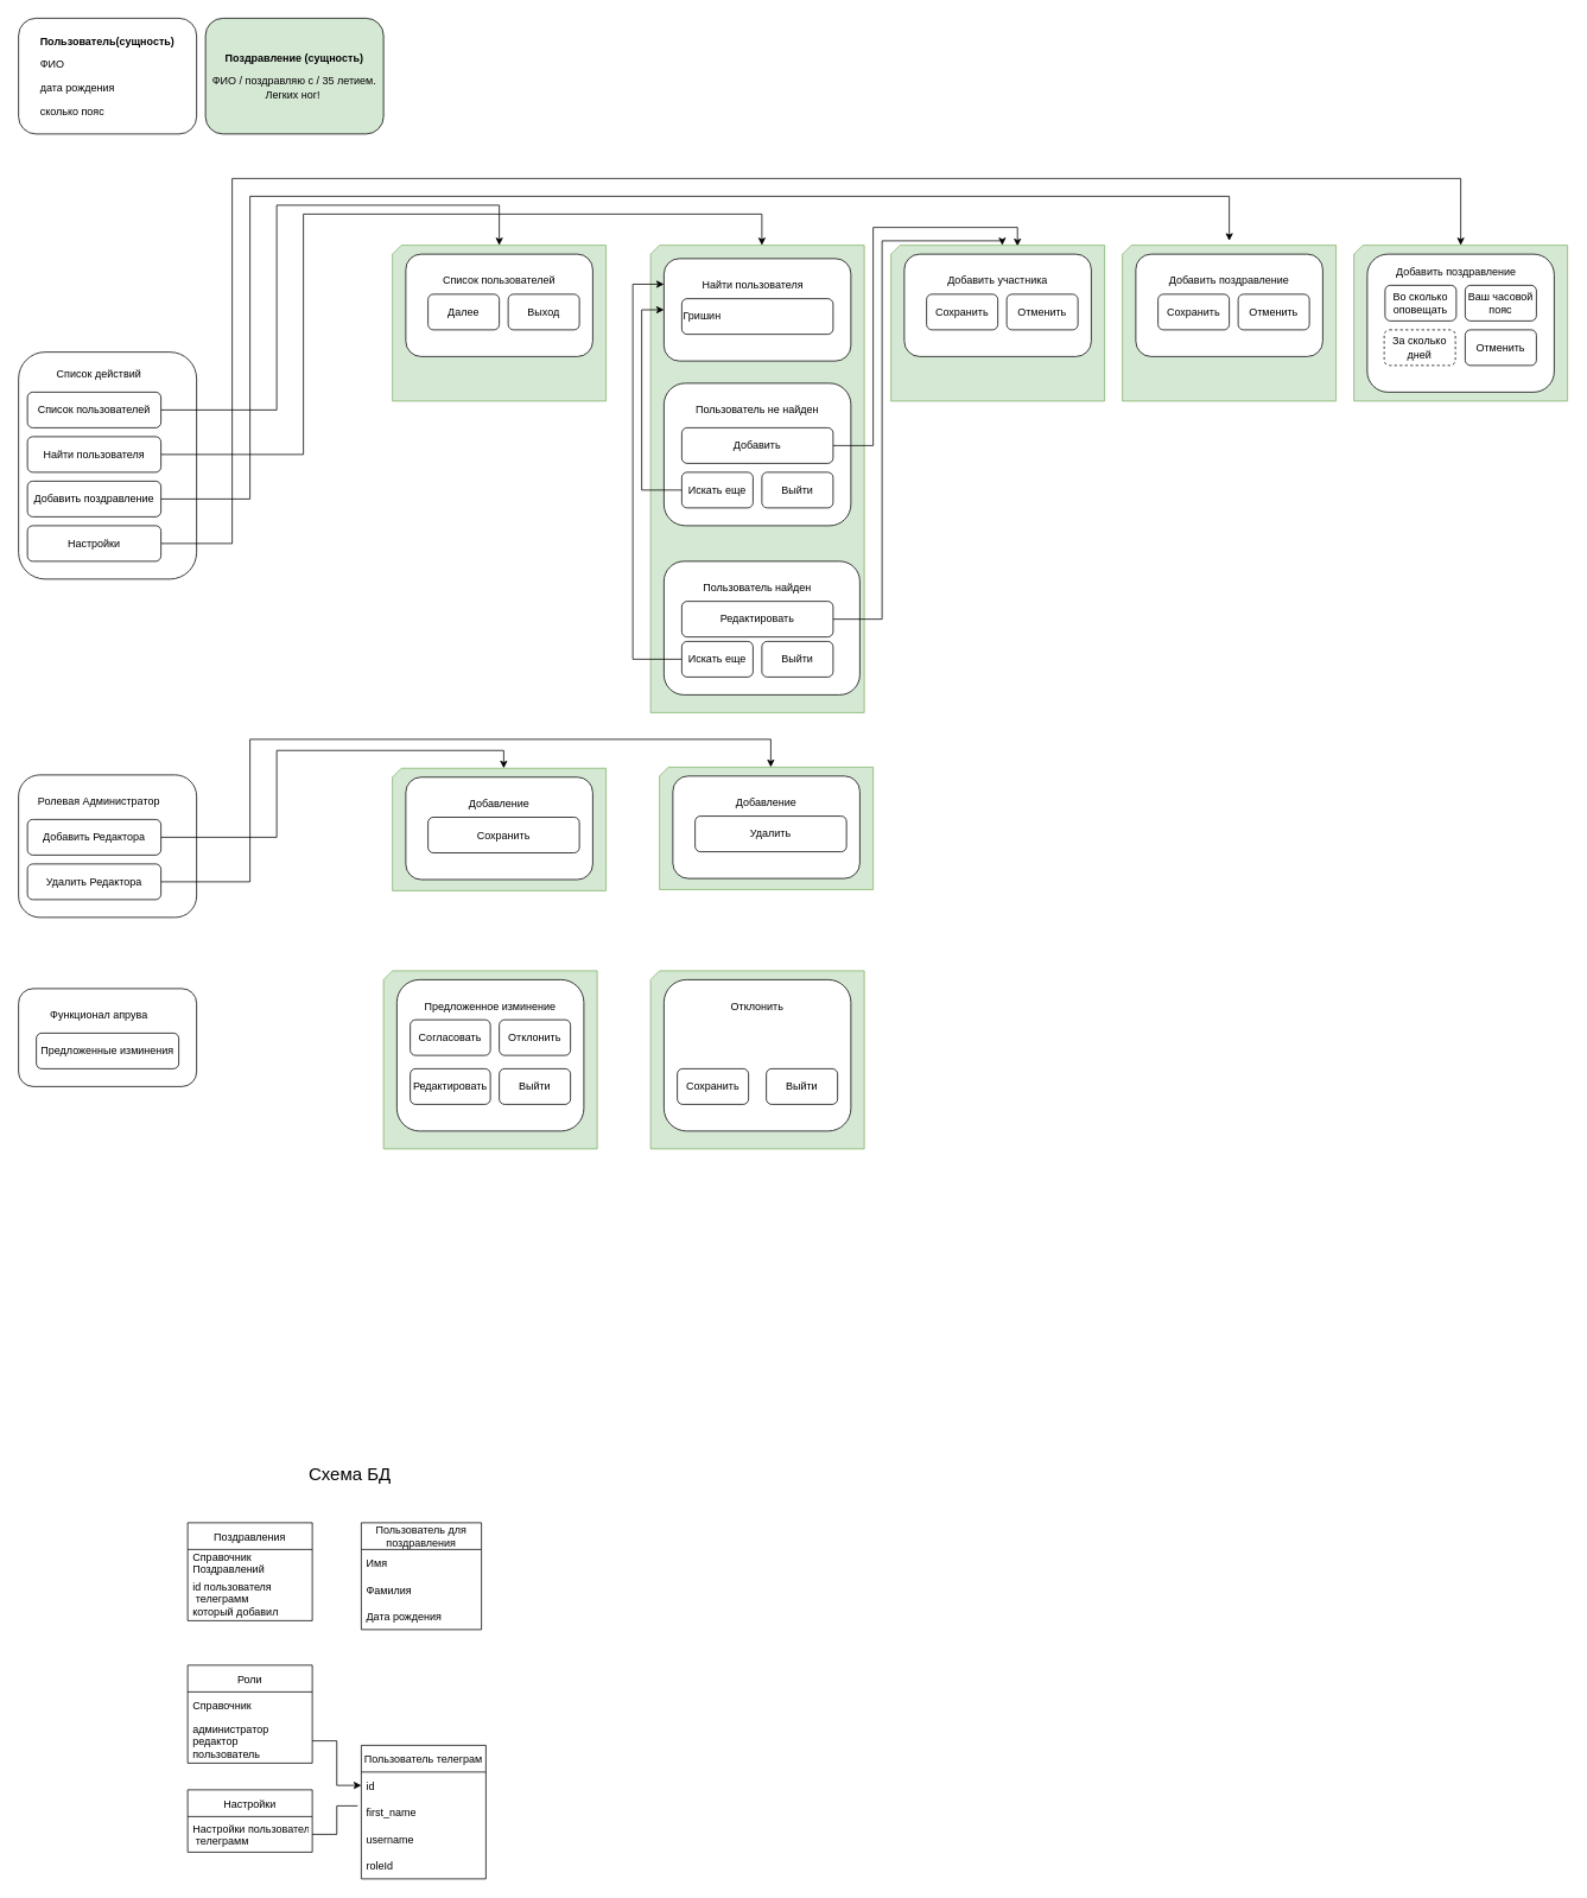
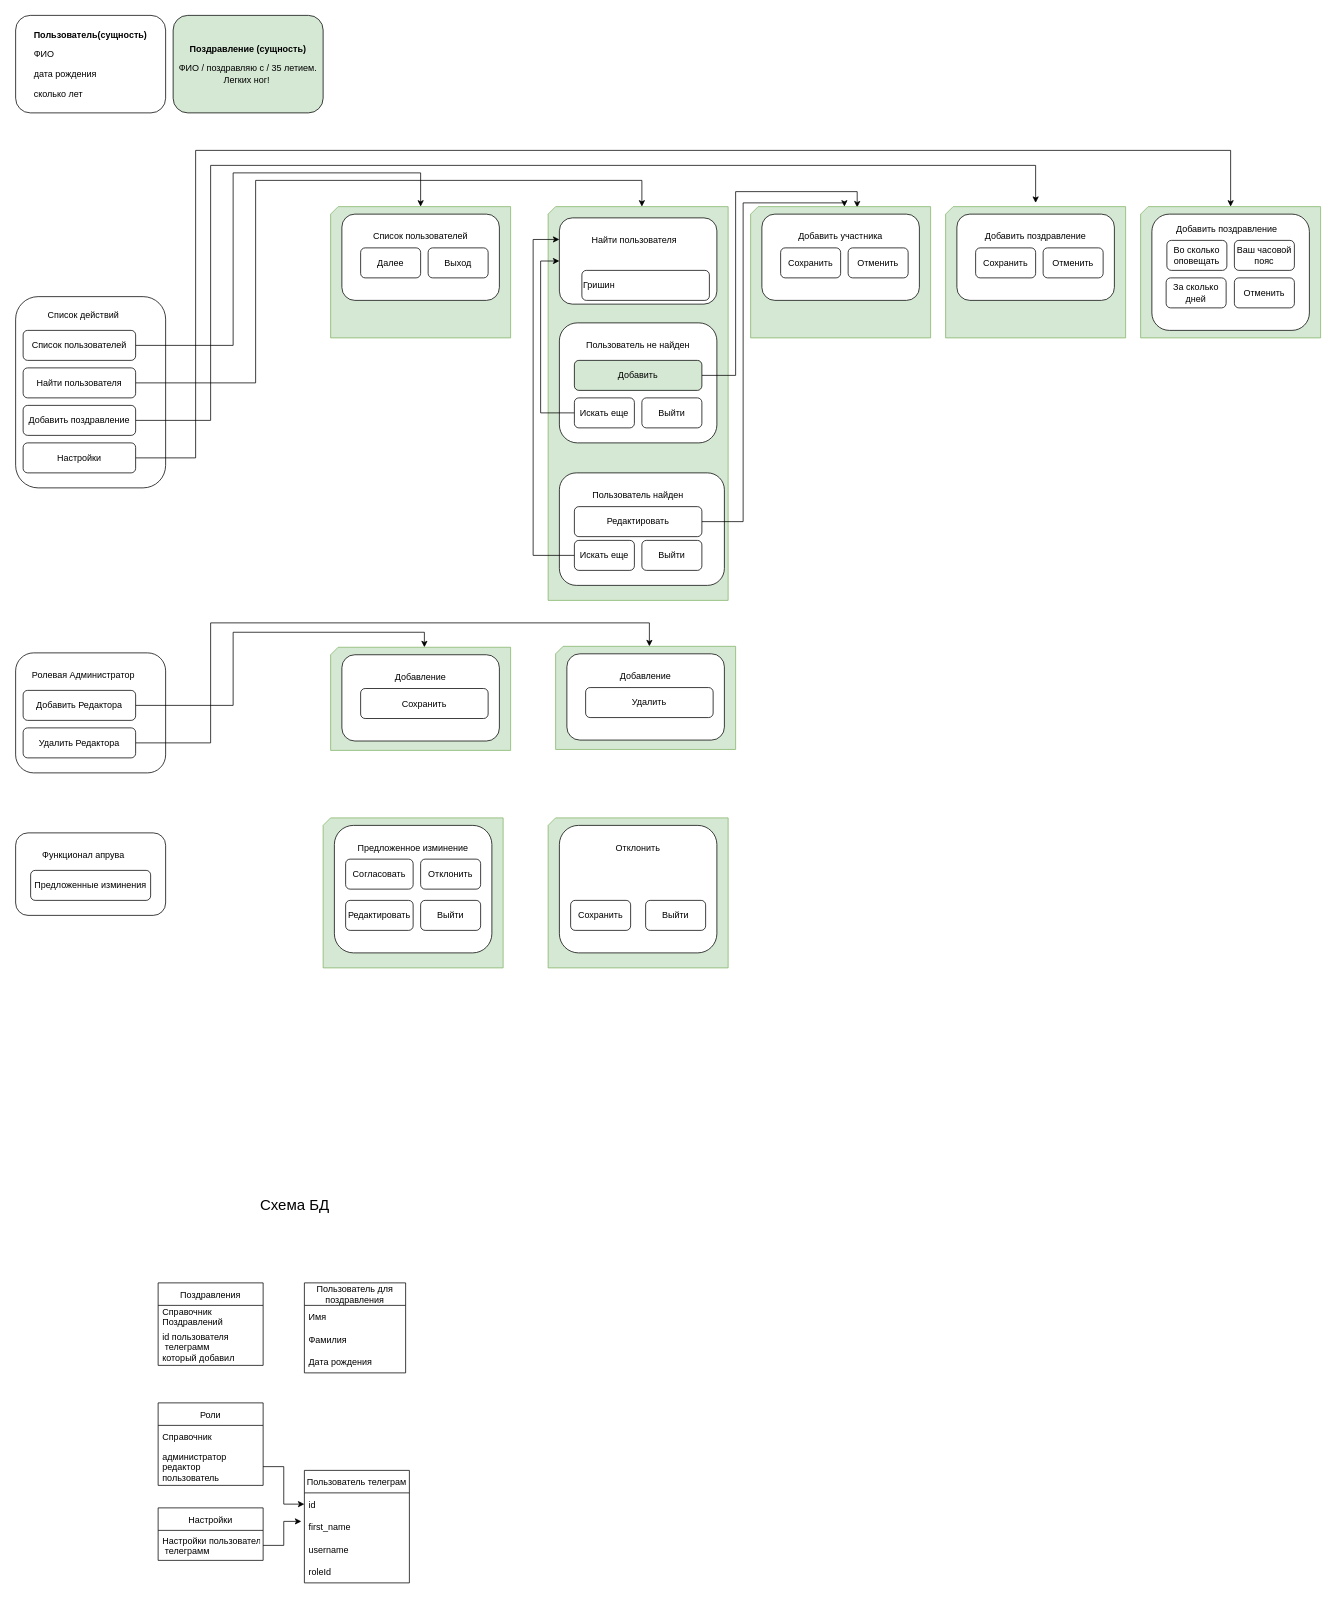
- <mxCell id="34" value="&lt;p&gt;&lt;strong&gt;Пользователь(сущность)&lt;/strong&gt;&lt;/p&gt;&lt;p style=&quot;text-align: left;&quot;&gt;ФИО&amp;nbsp;&lt;/p&gt;&lt;p style=&quot;text-align: left;&quot;&gt;дата рождения&amp;nbsp;&lt;/p&gt;&lt;p style=&quot;text-align: left;&quot;&gt;сколько пояс&lt;/p&gt;" style="rounded=1;whiteSpace=wrap;html=1;labelBackgroundColor=none;" parent="1" vertex="1"><mxGeometry x="20" y="20" width="200" height="130" as="geometry" /></mxCell>
+ <mxCell id="34" value="&lt;p&gt;&lt;strong&gt;Пользователь(сущность)&lt;/strong&gt;&lt;/p&gt;&lt;p style=&quot;text-align: left;&quot;&gt;ФИО&amp;nbsp;&lt;/p&gt;&lt;p style=&quot;text-align: left;&quot;&gt;дата рождения&amp;nbsp;&lt;/p&gt;&lt;p style=&quot;text-align: left;&quot;&gt;сколько лет&lt;/p&gt;" style="rounded=1;whiteSpace=wrap;html=1;labelBackgroundColor=none;" parent="1" vertex="1"><mxGeometry x="20" y="20" width="200" height="130" as="geometry" /></mxCell>
- <mxCell id="16" value="Гришин" style="rounded=1;whiteSpace=wrap;html=1;align=left;" parent="1" vertex="1"><mxGeometry x="765" y="335" width="170" height="40" as="geometry" /></mxCell>
+ <mxCell id="16" value="Гришин" style="rounded=1;whiteSpace=wrap;html=1;align=left;" parent="1" vertex="1"><mxGeometry x="775" y="360" width="170" height="40" as="geometry" /></mxCell>
- <mxCell id="54" value="За сколько дней" style="rounded=1;whiteSpace=wrap;html=1;dashed=1;" parent="1" vertex="1"><mxGeometry x="1554" y="370" width="80" height="40" as="geometry" /></mxCell>
+ <mxCell id="54" value="За сколько дней" style="rounded=1;whiteSpace=wrap;html=1;" parent="1" vertex="1"><mxGeometry x="1554" y="370" width="80" height="40" as="geometry" /></mxCell>
- <mxCell id="31" value="Добавить" style="rounded=1;whiteSpace=wrap;html=1;align=center;" parent="1" vertex="1"><mxGeometry x="765" y="480" width="170" height="40" as="geometry" /></mxCell>
+ <mxCell id="31" value="Добавить" style="rounded=1;whiteSpace=wrap;html=1;align=center;fillColor=#d5e8d4;" parent="1" vertex="1"><mxGeometry x="765" y="480" width="170" height="40" as="geometry" /></mxCell>
- <mxCell id="87" value="Схема БД" style="text;html=1;strokeColor=none;fillColor=none;align=center;verticalAlign=middle;whiteSpace=wrap;rounded=0;labelBackgroundColor=none;fontSize=20;" parent="1" vertex="1"><mxGeometry x="280" y="1630" width="225" height="50" as="geometry" /></mxCell>
+ <mxCell id="87" value="Схема БД" style="text;html=1;strokeColor=none;fillColor=none;align=center;verticalAlign=middle;whiteSpace=wrap;rounded=0;labelBackgroundColor=none;fontSize=20;" parent="1" vertex="1"><mxGeometry x="280" y="1580" width="225" height="50" as="geometry" /></mxCell>
- <mxCell id="105" style="edgeStyle=orthogonalEdgeStyle;rounded=0;orthogonalLoop=1;jettySize=auto;html=1;exitX=1;exitY=0.5;exitDx=0;exitDy=0;entryX=-0.029;entryY=0.267;entryDx=0;entryDy=0;entryPerimeter=0;endArrow=none;" edge="1" parent="1" source="96" target="102"><mxGeometry relative="1" as="geometry" /></mxCell>
+ <mxCell id="105" style="edgeStyle=orthogonalEdgeStyle;rounded=0;orthogonalLoop=1;jettySize=auto;html=1;exitX=1;exitY=0.5;exitDx=0;exitDy=0;entryX=-0.029;entryY=0.267;entryDx=0;entryDy=0;entryPerimeter=0;" edge="1" parent="1" source="96" target="102"><mxGeometry relative="1" as="geometry" /></mxCell>
